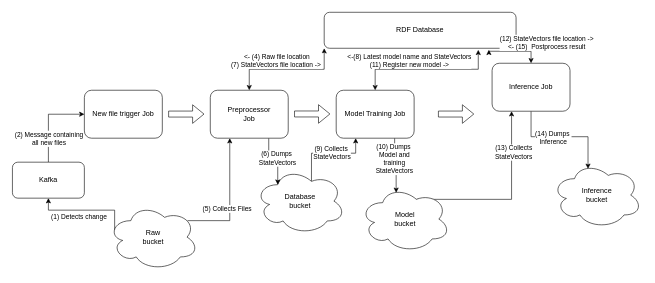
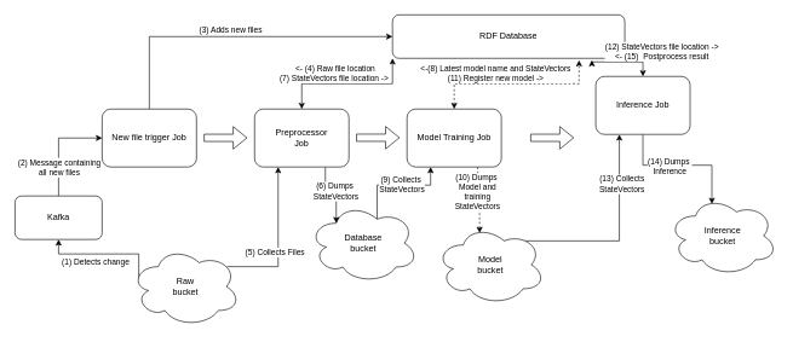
+ <mxCell id="2" style="edgeStyle=orthogonalEdgeStyle;rounded=0;orthogonalLoop=1;jettySize=auto;html=1;exitX=0.5;exitY=0;exitDx=0;exitDy=0;entryX=0;entryY=0.5;entryDx=0;entryDy=0;" parent="1" source="4" target="13" edge="1"><mxGeometry relative="1" as="geometry" /></mxCell>
+ <mxCell id="3" value="(3) Adds new files" style="edgeLabel;html=1;align=center;verticalAlign=middle;resizable=0;points=[];" parent="2" vertex="1" connectable="0"><mxGeometry x="-0.091" y="-1" relative="1" as="geometry"><mxPoint x="13" y="-11" as="offset" /></mxGeometry></mxCell>
- <mxCell id="17" style="edgeStyle=orthogonalEdgeStyle;rounded=0;orthogonalLoop=1;jettySize=auto;html=1;exitX=0.5;exitY=0;exitDx=0;exitDy=0;startArrow=classic;startFill=1;entryX=0.803;entryY=1.044;entryDx=0;entryDy=0;entryPerimeter=0;" parent="1" source="21" target="13" edge="1"><mxGeometry relative="1" as="geometry"><mxPoint x="688" y="85" as="targetPoint" /></mxGeometry></mxCell>
+ <mxCell id="17" style="edgeStyle=orthogonalEdgeStyle;rounded=0;orthogonalLoop=1;jettySize=auto;html=1;exitX=0.5;exitY=0;exitDx=0;exitDy=0;startArrow=classic;startFill=1;entryX=0.803;entryY=1.044;entryDx=0;entryDy=0;entryPerimeter=0;dashed=1;" parent="1" source="21" target="13" edge="1"><mxGeometry relative="1" as="geometry"><mxPoint x="688" y="85" as="targetPoint" /></mxGeometry></mxCell>
- <mxCell id="19" style="edgeStyle=orthogonalEdgeStyle;rounded=0;orthogonalLoop=1;jettySize=auto;html=1;exitX=0.75;exitY=1;exitDx=0;exitDy=0;entryX=0.4;entryY=0.1;entryDx=0;entryDy=0;entryPerimeter=0;" parent="1" source="21" target="24" edge="1"><mxGeometry relative="1" as="geometry" /></mxCell>
+ <mxCell id="19" style="edgeStyle=orthogonalEdgeStyle;rounded=0;orthogonalLoop=1;jettySize=auto;html=1;exitX=0.75;exitY=1;exitDx=0;exitDy=0;entryX=0.4;entryY=0.1;entryDx=0;entryDy=0;entryPerimeter=0;dashed=1;" parent="1" source="21" target="24" edge="1"><mxGeometry relative="1" as="geometry" /></mxCell>
